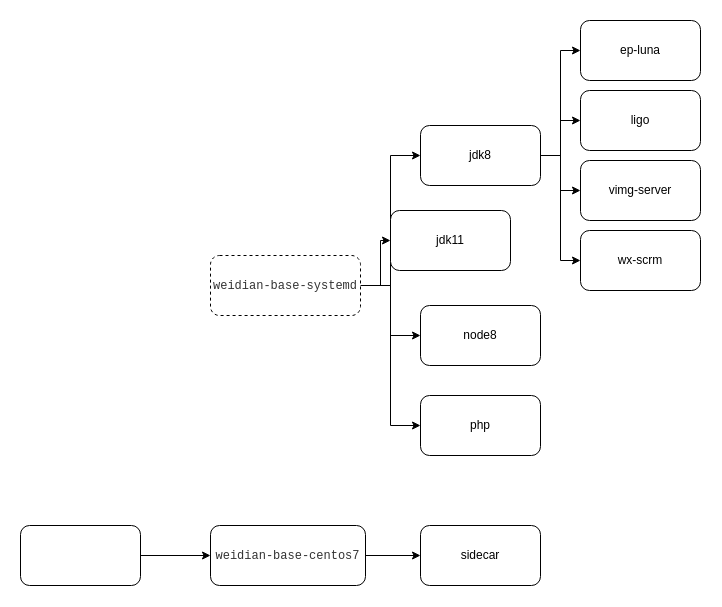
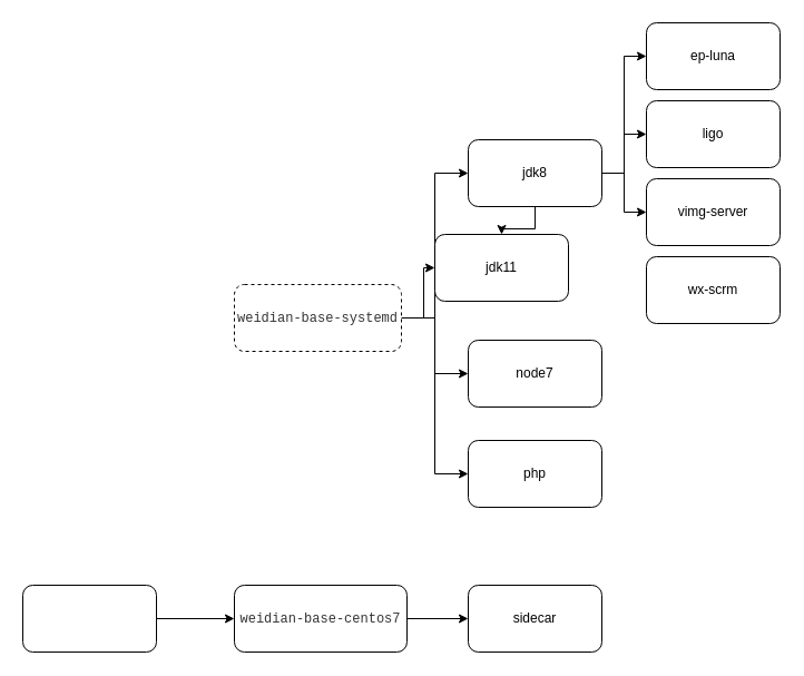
- <mxCell id="11" style="edgeStyle=orthogonalEdgeStyle;rounded=0;orthogonalLoop=1;jettySize=auto;html=1;entryX=0;entryY=0.5;entryDx=0;entryDy=0;" edge="1" parent="1" source="13" target="23"><mxGeometry relative="1" as="geometry" /></mxCell>
+ <mxCell id="11" style="edgeStyle=orthogonalEdgeStyle;rounded=0;orthogonalLoop=1;jettySize=auto;html=1;" edge="1" parent="1" source="13" target="18"><mxGeometry relative="1" as="geometry" /></mxCell>
- <mxCell id="19" value="node8" style="rounded=1;whiteSpace=wrap;html=1;" vertex="1" parent="1"><mxGeometry x="420" y="305" width="120" height="60" as="geometry" /></mxCell>
+ <mxCell id="19" value="node7" style="rounded=1;whiteSpace=wrap;html=1;" vertex="1" parent="1"><mxGeometry x="420" y="305" width="120" height="60" as="geometry" /></mxCell>
